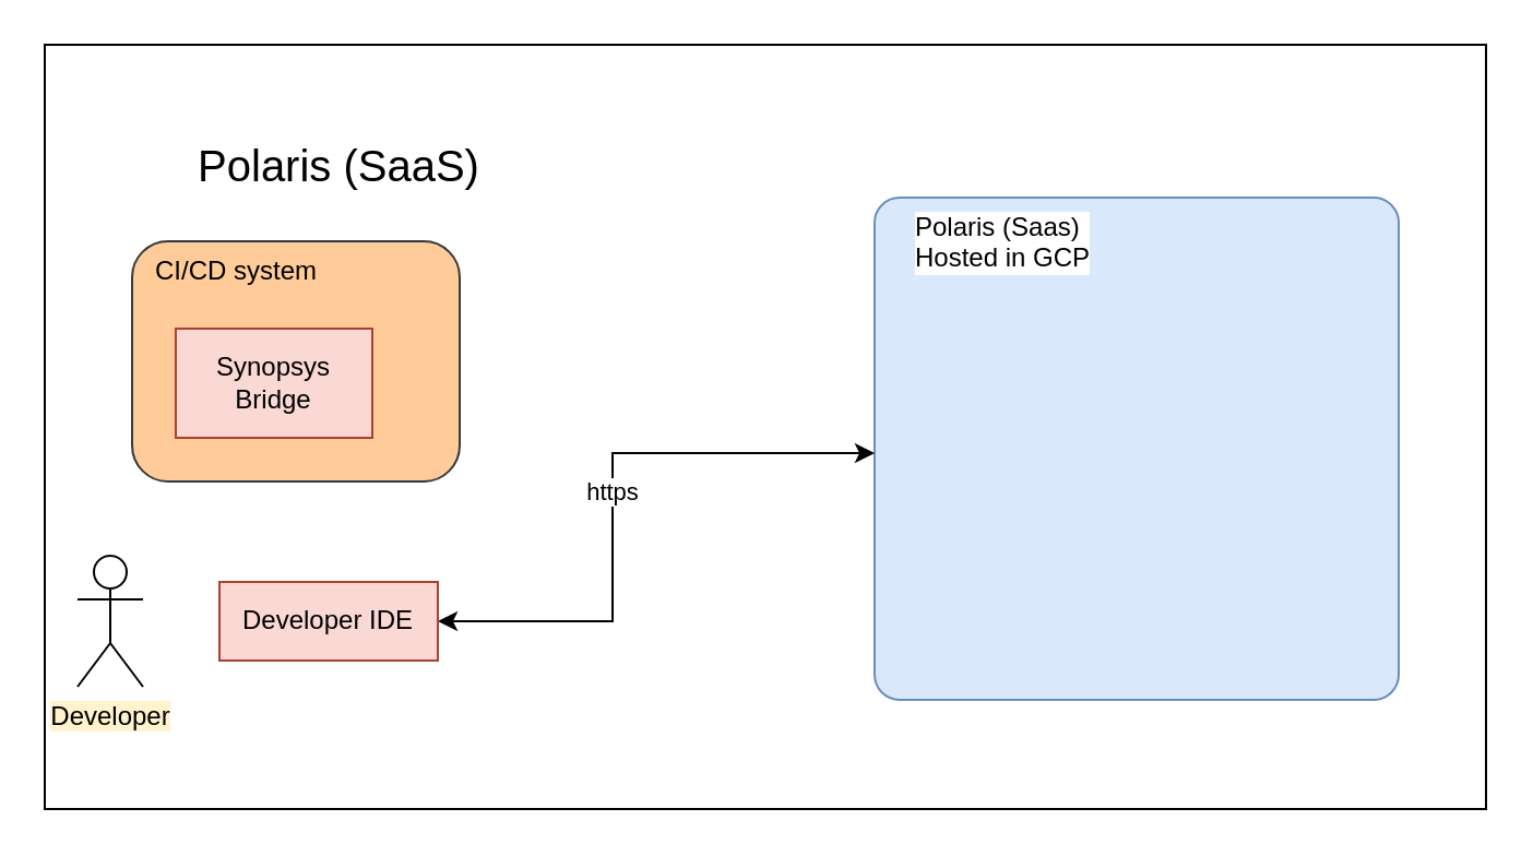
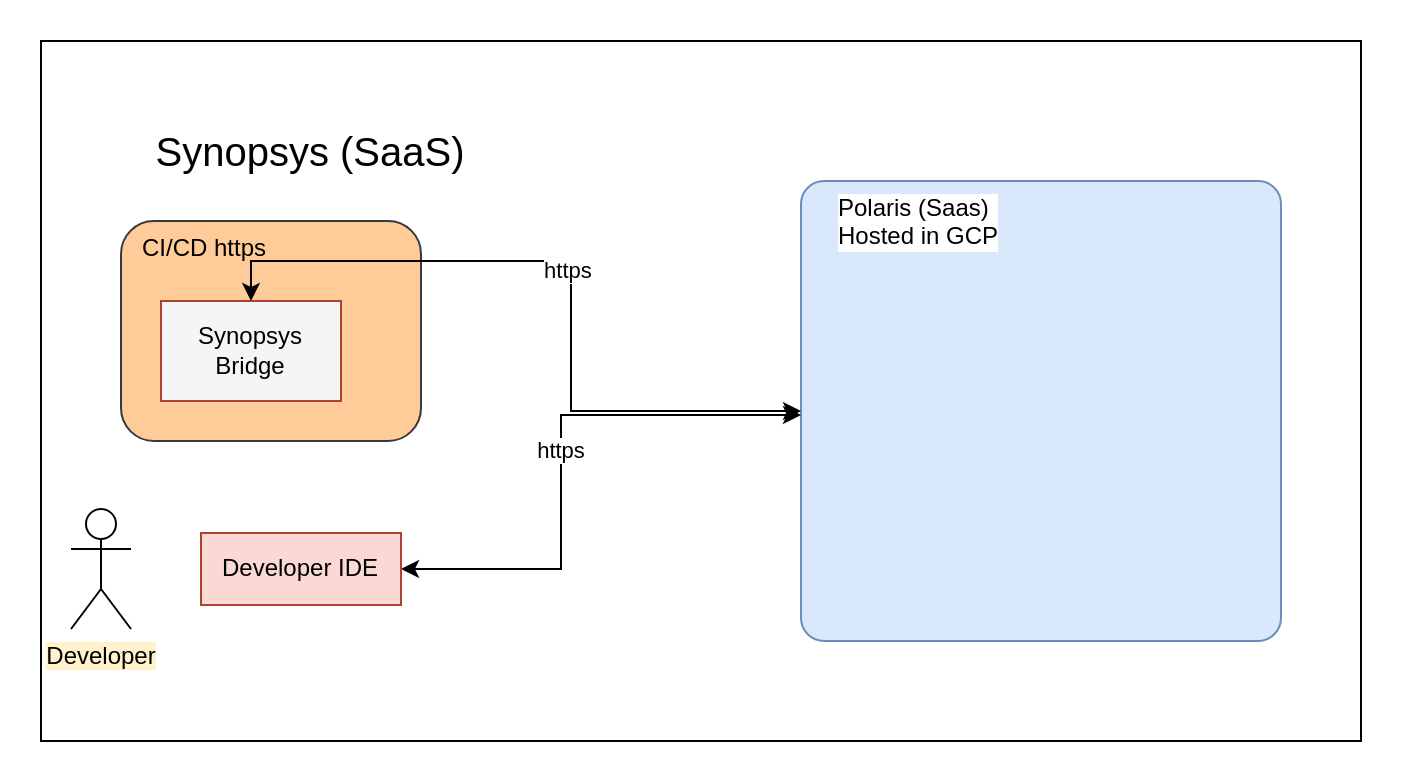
- <mxCell id="3" value="Polaris (SaaS)" style="text;strokeColor=none;align=center;fillColor=none;html=1;verticalAlign=middle;whiteSpace=wrap;rounded=0;fontSize=20;" parent="1" vertex="1"><mxGeometry x="60" y="60" width="190" height="30" as="geometry" /></mxCell>
+ <mxCell id="3" value="Synopsys (SaaS)" style="text;strokeColor=none;align=center;fillColor=none;html=1;verticalAlign=middle;whiteSpace=wrap;rounded=0;fontSize=20;" parent="1" vertex="1"><mxGeometry x="60" y="60" width="190" height="30" as="geometry" /></mxCell>
- <mxCell id="4" value="CI/CD system" style="rounded=1;whiteSpace=wrap;html=1;align=left;verticalAlign=top;spacingLeft=9;fillColor=#ffcc99;strokeColor=#36393d;" parent="1" vertex="1"><mxGeometry x="60" y="110" width="150" height="110" as="geometry" /></mxCell>
+ <mxCell id="4" value="CI/CD https" style="rounded=1;whiteSpace=wrap;html=1;align=left;verticalAlign=top;spacingLeft=9;fillColor=#ffcc99;strokeColor=#36393d;" parent="1" vertex="1"><mxGeometry x="60" y="110" width="150" height="110" as="geometry" /></mxCell>
- <mxCell id="5" value="Synopsys&lt;br&gt;Bridge" style="rounded=0;whiteSpace=wrap;html=1;align=center;verticalAlign=middle;fillColor=#fad9d5;strokeColor=#ae4132;" parent="1" vertex="1"><mxGeometry x="80" y="150" width="90" height="50" as="geometry" /></mxCell>
+ <mxCell id="5" value="Synopsys&lt;br&gt;Bridge" style="rounded=0;whiteSpace=wrap;html=1;align=center;verticalAlign=middle;fillColor=#f5f5f5;strokeColor=#ae4132;" parent="1" vertex="1"><mxGeometry x="80" y="150" width="90" height="50" as="geometry" /></mxCell>
+ <mxCell id="7" value="https&amp;nbsp;" style="edgeStyle=orthogonalEdgeStyle;rounded=0;orthogonalLoop=1;jettySize=auto;html=1;exitX=0.5;exitY=0;exitDx=0;exitDy=0;entryX=0;entryY=0.5;entryDx=0;entryDy=0;startArrow=classic;startFill=1;" parent="1" source="5" target="6" edge="1"><mxGeometry relative="1" as="geometry"><mxPoint x="420" y="200.5" as="targetPoint" /></mxGeometry></mxCell>
